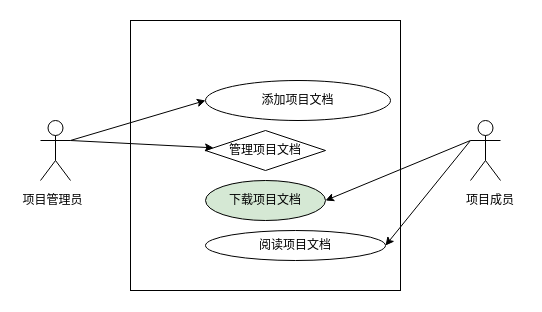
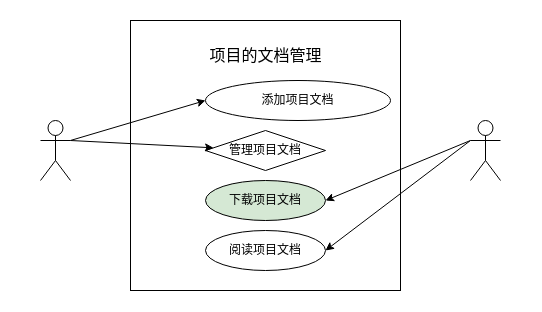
+ <mxCell id="3" value="&lt;font style=&quot;font-size: 16px;&quot;&gt;项目的文档管理&lt;/font&gt;" style="text;html=1;strokeColor=none;fillColor=none;align=center;verticalAlign=middle;whiteSpace=wrap;rounded=0;" vertex="1" parent="1"><mxGeometry x="194.5" y="40" width="141" height="30" as="geometry" /></mxCell>
- <mxCell id="10" value="项目管理员" style="text;html=1;strokeColor=none;fillColor=none;align=center;verticalAlign=middle;whiteSpace=wrap;rounded=0;" vertex="1" parent="1"><mxGeometry x="20" y="185" width="65" height="30" as="geometry" /></mxCell>
- <mxCell id="11" value="项目成员" style="text;html=1;strokeColor=none;fillColor=none;align=center;verticalAlign=middle;whiteSpace=wrap;rounded=0;" vertex="1" parent="1"><mxGeometry x="460" y="185" width="60" height="30" as="geometry" /></mxCell>
- <mxCell id="7" value="阅读项目文档" style="ellipse;whiteSpace=wrap;html=1;" vertex="1" parent="1"><mxGeometry x="205" y="230" width="180" height="30" as="geometry" /></mxCell>
+ <mxCell id="7" value="阅读项目文档" style="ellipse;whiteSpace=wrap;html=1;" vertex="1" parent="1"><mxGeometry x="205" y="230" width="120" height="40" as="geometry" /></mxCell>
